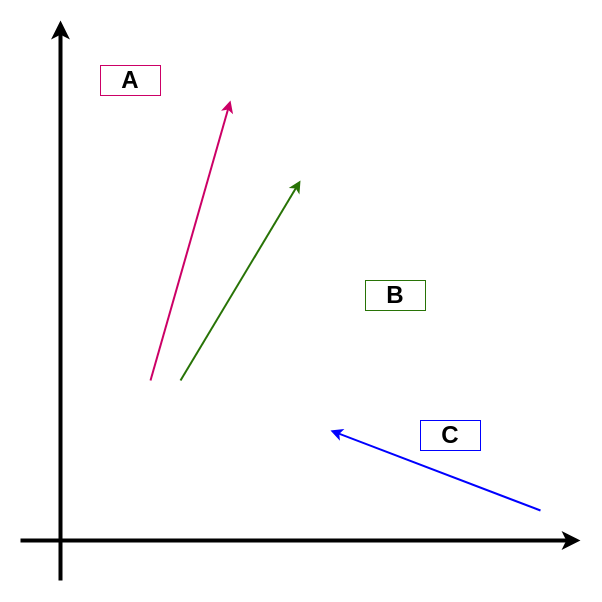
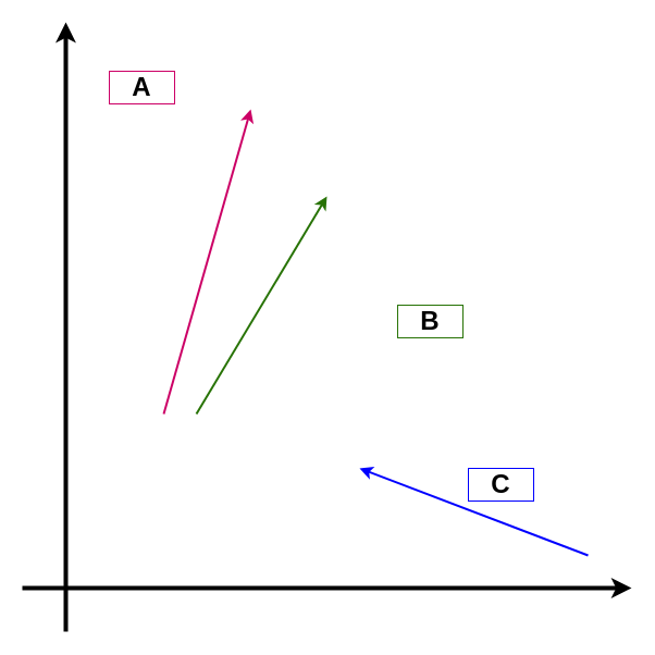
- <mxCell id="9" value="&lt;font style=&quot;font-size: 24px;&quot;&gt;&lt;b style=&quot;&quot;&gt;C&lt;/b&gt;&lt;/font&gt;" style="text;html=1;align=center;verticalAlign=middle;whiteSpace=wrap;rounded=0;strokeColor=#0000FF;" vertex="1" parent="1"><mxGeometry x="420" y="420" width="60" height="30" as="geometry" /></mxCell>
+ <mxCell id="9" value="&lt;font style=&quot;font-size: 24px;&quot;&gt;&lt;b style=&quot;&quot;&gt;C&lt;/b&gt;&lt;/font&gt;" style="text;html=1;align=center;verticalAlign=middle;whiteSpace=wrap;rounded=0;strokeColor=#0000FF;" vertex="1" parent="1"><mxGeometry x="430" y="430" width="60" height="30" as="geometry" /></mxCell>
